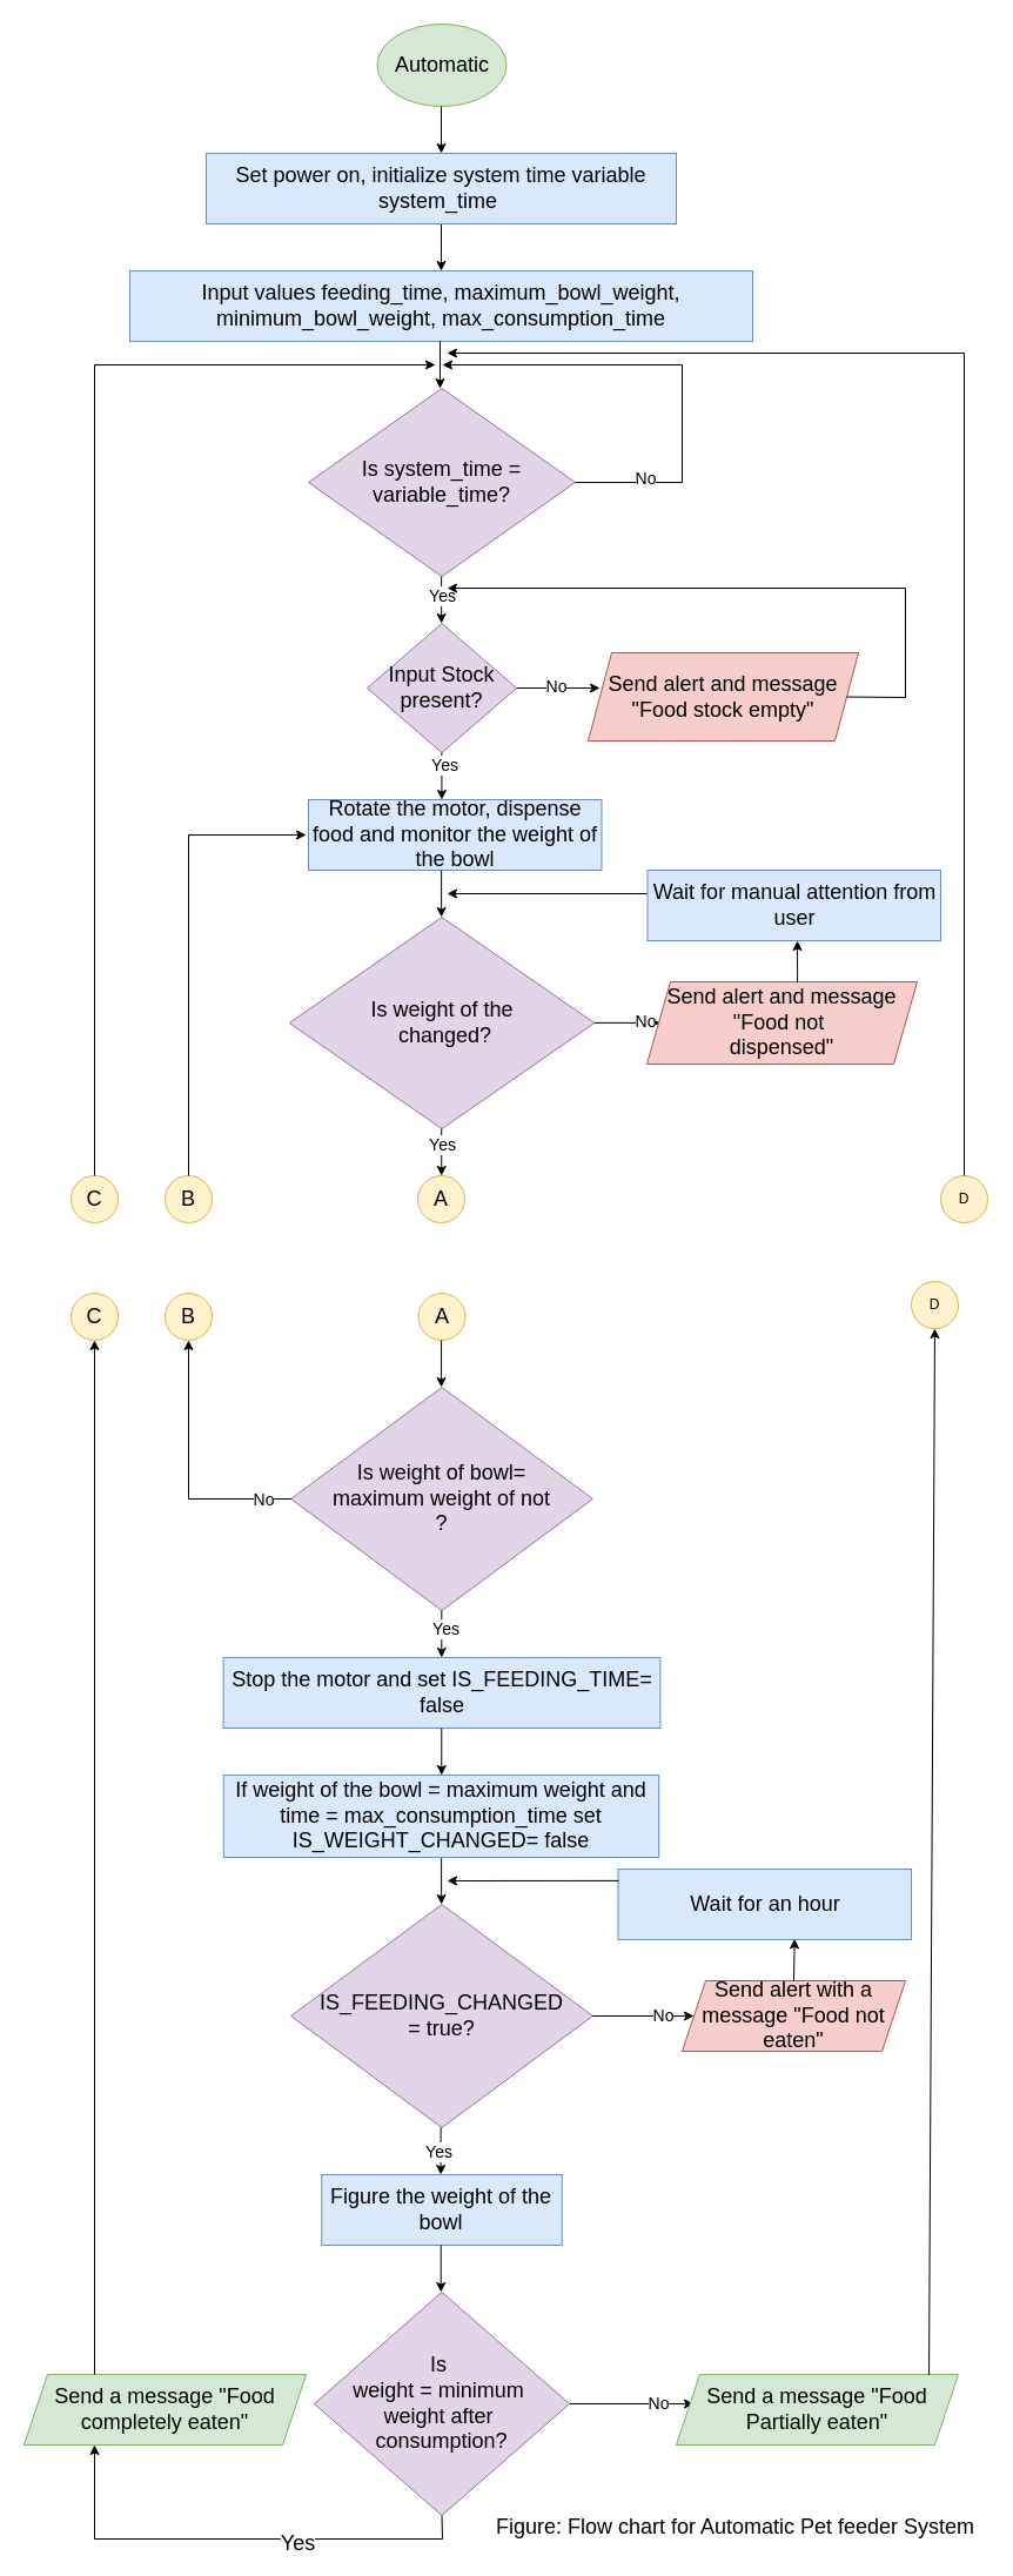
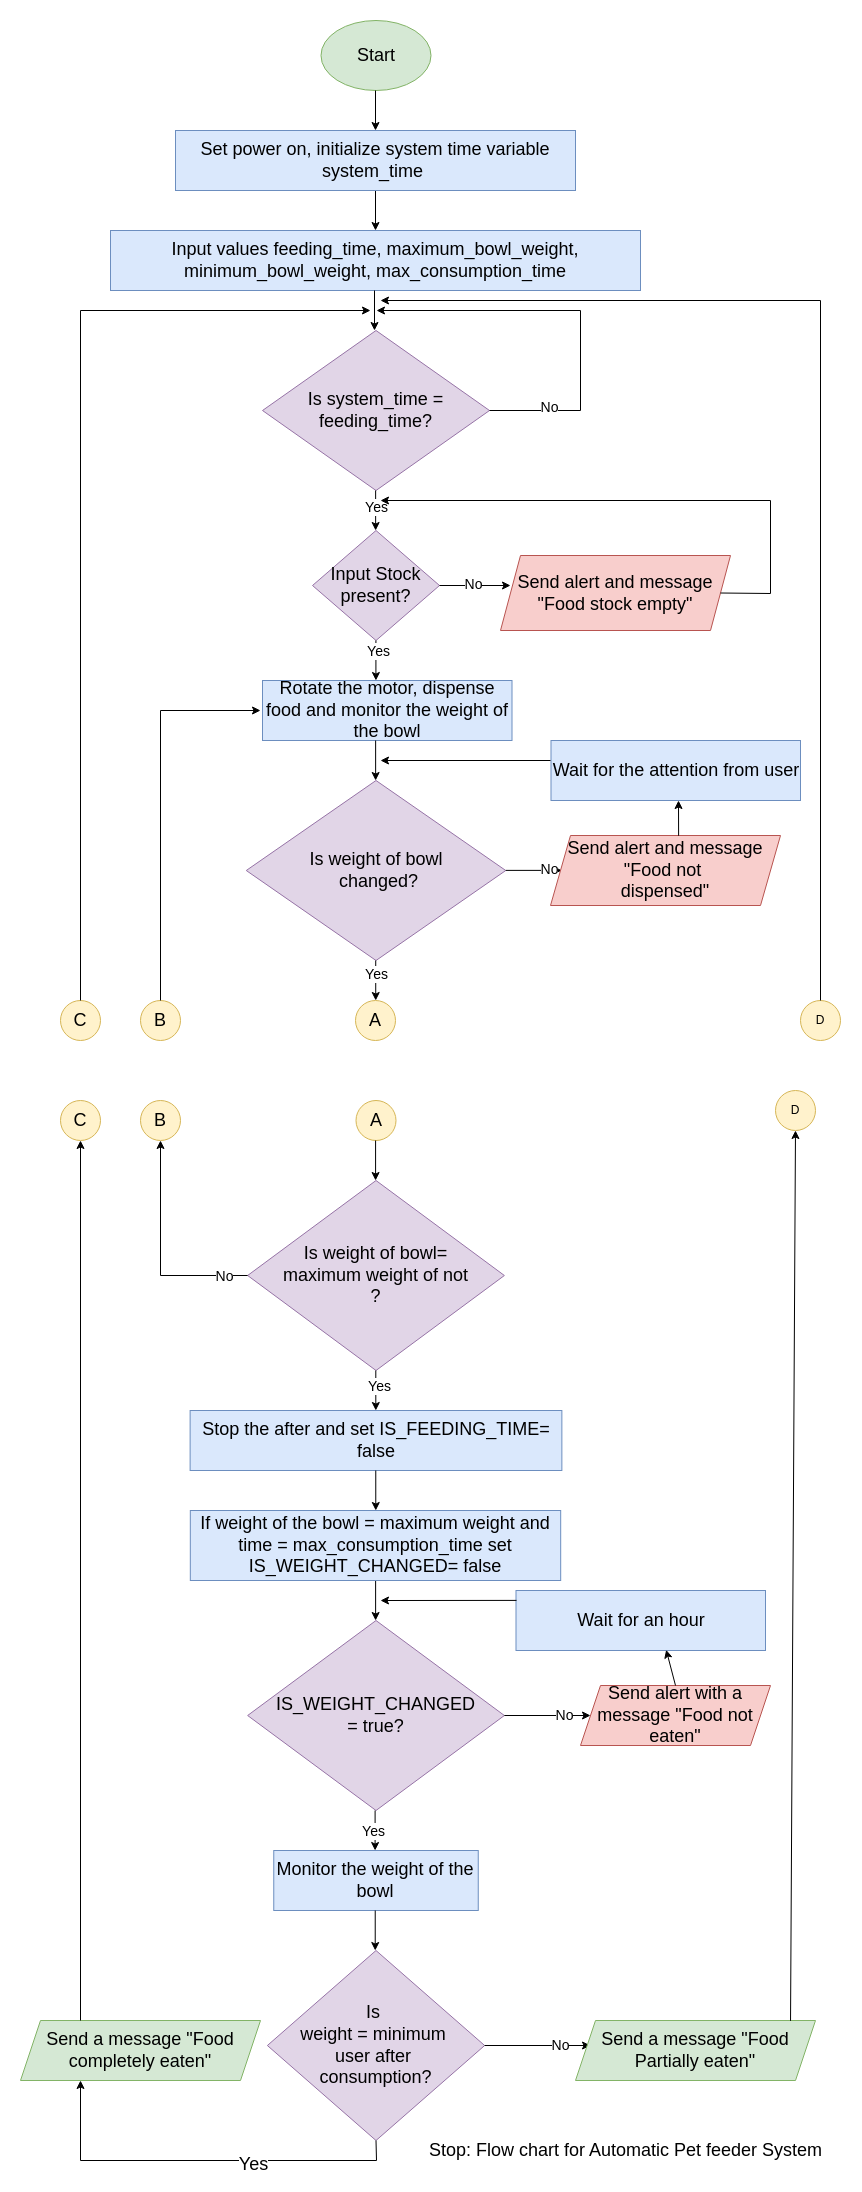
- <mxCell id="2" value="&lt;font style=&quot;font-size: 18px;&quot;&gt;Automatic&lt;/font&gt;" style="ellipse;whiteSpace=wrap;html=1;fillColor=#d5e8d4;strokeColor=#82b366;" vertex="1" parent="1"><mxGeometry x="320.5" y="20" width="110" height="70" as="geometry" /></mxCell>
+ <mxCell id="2" value="&lt;font style=&quot;font-size: 18px;&quot;&gt;Start&lt;/font&gt;" style="ellipse;whiteSpace=wrap;html=1;fillColor=#d5e8d4;strokeColor=#82b366;" vertex="1" parent="1"><mxGeometry x="320.5" y="20" width="110" height="70" as="geometry" /></mxCell>
- <mxCell id="8" value="&lt;font style=&quot;font-size: 18px;&quot;&gt;Is system_time = variable_time?&lt;/font&gt;" style="rhombus;whiteSpace=wrap;html=1;fillColor=#e1d5e7;strokeColor=#9673a6;" vertex="1" parent="1"><mxGeometry x="262" y="330" width="227" height="160" as="geometry" /></mxCell>
+ <mxCell id="8" value="&lt;font style=&quot;font-size: 18px;&quot;&gt;Is system_time = feeding_time?&lt;/font&gt;" style="rhombus;whiteSpace=wrap;html=1;fillColor=#e1d5e7;strokeColor=#9673a6;" vertex="1" parent="1"><mxGeometry x="262" y="330" width="227" height="160" as="geometry" /></mxCell>
- <mxCell id="67" value="&lt;span style=&quot;font-size: 18px;&quot;&gt;Wait for manual attention from user&lt;/span&gt;" style="rounded=0;whiteSpace=wrap;html=1;fillColor=#dae8fc;strokeColor=#6c8ebf;" vertex="1" parent="1"><mxGeometry x="550.5" y="740" width="249.5" height="60" as="geometry" /></mxCell>
+ <mxCell id="67" value="&lt;span style=&quot;font-size: 18px;&quot;&gt;Wait for the attention from user&lt;/span&gt;" style="rounded=0;whiteSpace=wrap;html=1;fillColor=#dae8fc;strokeColor=#6c8ebf;" vertex="1" parent="1"><mxGeometry x="550.5" y="740" width="249.5" height="60" as="geometry" /></mxCell>
- <mxCell id="22" value="&lt;span style=&quot;font-size: 18px;&quot;&gt;Is weight of the&lt;/span&gt;&lt;div&gt;&lt;span style=&quot;font-size: 18px;&quot;&gt;&amp;nbsp;changed?&lt;/span&gt;&lt;/div&gt;" style="rhombus;whiteSpace=wrap;html=1;fillColor=#e1d5e7;strokeColor=#9673a6;" vertex="1" parent="1"><mxGeometry x="245.75" y="780" width="259.5" height="180" as="geometry" /></mxCell>
+ <mxCell id="22" value="&lt;span style=&quot;font-size: 18px;&quot;&gt;Is weight of bowl&lt;/span&gt;&lt;div&gt;&lt;span style=&quot;font-size: 18px;&quot;&gt;&amp;nbsp;changed?&lt;/span&gt;&lt;/div&gt;" style="rhombus;whiteSpace=wrap;html=1;fillColor=#e1d5e7;strokeColor=#9673a6;" vertex="1" parent="1"><mxGeometry x="245.75" y="780" width="259.5" height="180" as="geometry" /></mxCell>
- <mxCell id="50" value="&lt;font style=&quot;font-size: 18px;&quot;&gt;Stop the motor and set IS_FEEDING_TIME= false&lt;/font&gt;" style="rounded=0;whiteSpace=wrap;html=1;fillColor=#dae8fc;strokeColor=#6c8ebf;" vertex="1" parent="1"><mxGeometry x="189.62" y="1410" width="371.75" height="60" as="geometry" /></mxCell>
+ <mxCell id="50" value="&lt;font style=&quot;font-size: 18px;&quot;&gt;Stop the after and set IS_FEEDING_TIME= false&lt;/font&gt;" style="rounded=0;whiteSpace=wrap;html=1;fillColor=#dae8fc;strokeColor=#6c8ebf;" vertex="1" parent="1"><mxGeometry x="189.62" y="1410" width="371.75" height="60" as="geometry" /></mxCell>
- <mxCell id="70" value="&lt;span style=&quot;font-size: 18px;&quot;&gt;Wait for an hour&lt;/span&gt;" style="rounded=0;whiteSpace=wrap;html=1;fillColor=#dae8fc;strokeColor=#6c8ebf;" vertex="1" parent="1"><mxGeometry x="525.5" y="1590" width="249.5" height="60" as="geometry" /></mxCell>
+ <mxCell id="70" value="&lt;span style=&quot;font-size: 18px;&quot;&gt;Wait for an hour&lt;/span&gt;" style="rounded=0;whiteSpace=wrap;html=1;fillColor=#dae8fc;strokeColor=#6c8ebf;" vertex="1" parent="1"><mxGeometry x="515.5" y="1590" width="249.5" height="60" as="geometry" /></mxCell>
- <mxCell id="28" value="&lt;font style=&quot;font-size: 18px;&quot;&gt;IS_FEEDING_CHANGED&lt;/font&gt;&lt;div&gt;&lt;font style=&quot;font-size: 18px;&quot;&gt;= true?&lt;/font&gt;&lt;/div&gt;" style="rhombus;whiteSpace=wrap;html=1;fillColor=#e1d5e7;strokeColor=#9673a6;" vertex="1" parent="1"><mxGeometry x="247.13" y="1620" width="256.74" height="190" as="geometry" /></mxCell>
+ <mxCell id="28" value="&lt;font style=&quot;font-size: 18px;&quot;&gt;IS_WEIGHT_CHANGED&lt;/font&gt;&lt;div&gt;&lt;font style=&quot;font-size: 18px;&quot;&gt;= true?&lt;/font&gt;&lt;/div&gt;" style="rhombus;whiteSpace=wrap;html=1;fillColor=#e1d5e7;strokeColor=#9673a6;" vertex="1" parent="1"><mxGeometry x="247.13" y="1620" width="256.74" height="190" as="geometry" /></mxCell>
- <mxCell id="35" value="&lt;font style=&quot;font-size: 18px;&quot;&gt;Figure the weight of the bowl&lt;/font&gt;" style="rounded=0;whiteSpace=wrap;html=1;fillColor=#dae8fc;strokeColor=#6c8ebf;" vertex="1" parent="1"><mxGeometry x="273.26" y="1850" width="204.49" height="60" as="geometry" /></mxCell>
+ <mxCell id="35" value="&lt;font style=&quot;font-size: 18px;&quot;&gt;Monitor the weight of the bowl&lt;/font&gt;" style="rounded=0;whiteSpace=wrap;html=1;fillColor=#dae8fc;strokeColor=#6c8ebf;" vertex="1" parent="1"><mxGeometry x="273.26" y="1850" width="204.49" height="60" as="geometry" /></mxCell>
- <mxCell id="37" value="&lt;span style=&quot;font-size: 18px;&quot;&gt;Is&amp;nbsp;&lt;/span&gt;&lt;div&gt;&lt;span style=&quot;font-size: 18px;&quot;&gt;weight = minimum&amp;nbsp;&lt;/span&gt;&lt;/div&gt;&lt;div&gt;&lt;span style=&quot;font-size: 18px;&quot;&gt;weight after&amp;nbsp;&lt;/span&gt;&lt;div&gt;&lt;span style=&quot;font-size: 18px;&quot;&gt;consumption?&lt;/span&gt;&lt;/div&gt;&lt;/div&gt;" style="rhombus;whiteSpace=wrap;html=1;fillColor=#e1d5e7;strokeColor=#9673a6;" vertex="1" parent="1"><mxGeometry x="266.89" y="1950" width="217.24" height="190" as="geometry" /></mxCell>
+ <mxCell id="37" value="&lt;span style=&quot;font-size: 18px;&quot;&gt;Is&amp;nbsp;&lt;/span&gt;&lt;div&gt;&lt;span style=&quot;font-size: 18px;&quot;&gt;weight = minimum&amp;nbsp;&lt;/span&gt;&lt;/div&gt;&lt;div&gt;&lt;span style=&quot;font-size: 18px;&quot;&gt;user after&amp;nbsp;&lt;/span&gt;&lt;div&gt;&lt;span style=&quot;font-size: 18px;&quot;&gt;consumption?&lt;/span&gt;&lt;/div&gt;&lt;/div&gt;" style="rhombus;whiteSpace=wrap;html=1;fillColor=#e1d5e7;strokeColor=#9673a6;" vertex="1" parent="1"><mxGeometry x="266.89" y="1950" width="217.24" height="190" as="geometry" /></mxCell>
- <mxCell id="66" value="&lt;font style=&quot;font-size: 18px;&quot;&gt;Figure: Flow chart for Automatic Pet feeder System&lt;/font&gt;" style="text;html=1;align=center;verticalAlign=middle;resizable=0;points=[];autosize=1;strokeColor=none;fillColor=none;" vertex="1" parent="1"><mxGeometry x="410" y="2130" width="430" height="40" as="geometry" /></mxCell>
+ <mxCell id="66" value="&lt;font style=&quot;font-size: 18px;&quot;&gt;Stop: Flow chart for Automatic Pet feeder System&lt;/font&gt;" style="text;html=1;align=center;verticalAlign=middle;resizable=0;points=[];autosize=1;strokeColor=none;fillColor=none;" vertex="1" parent="1"><mxGeometry x="410" y="2130" width="430" height="40" as="geometry" /></mxCell>
